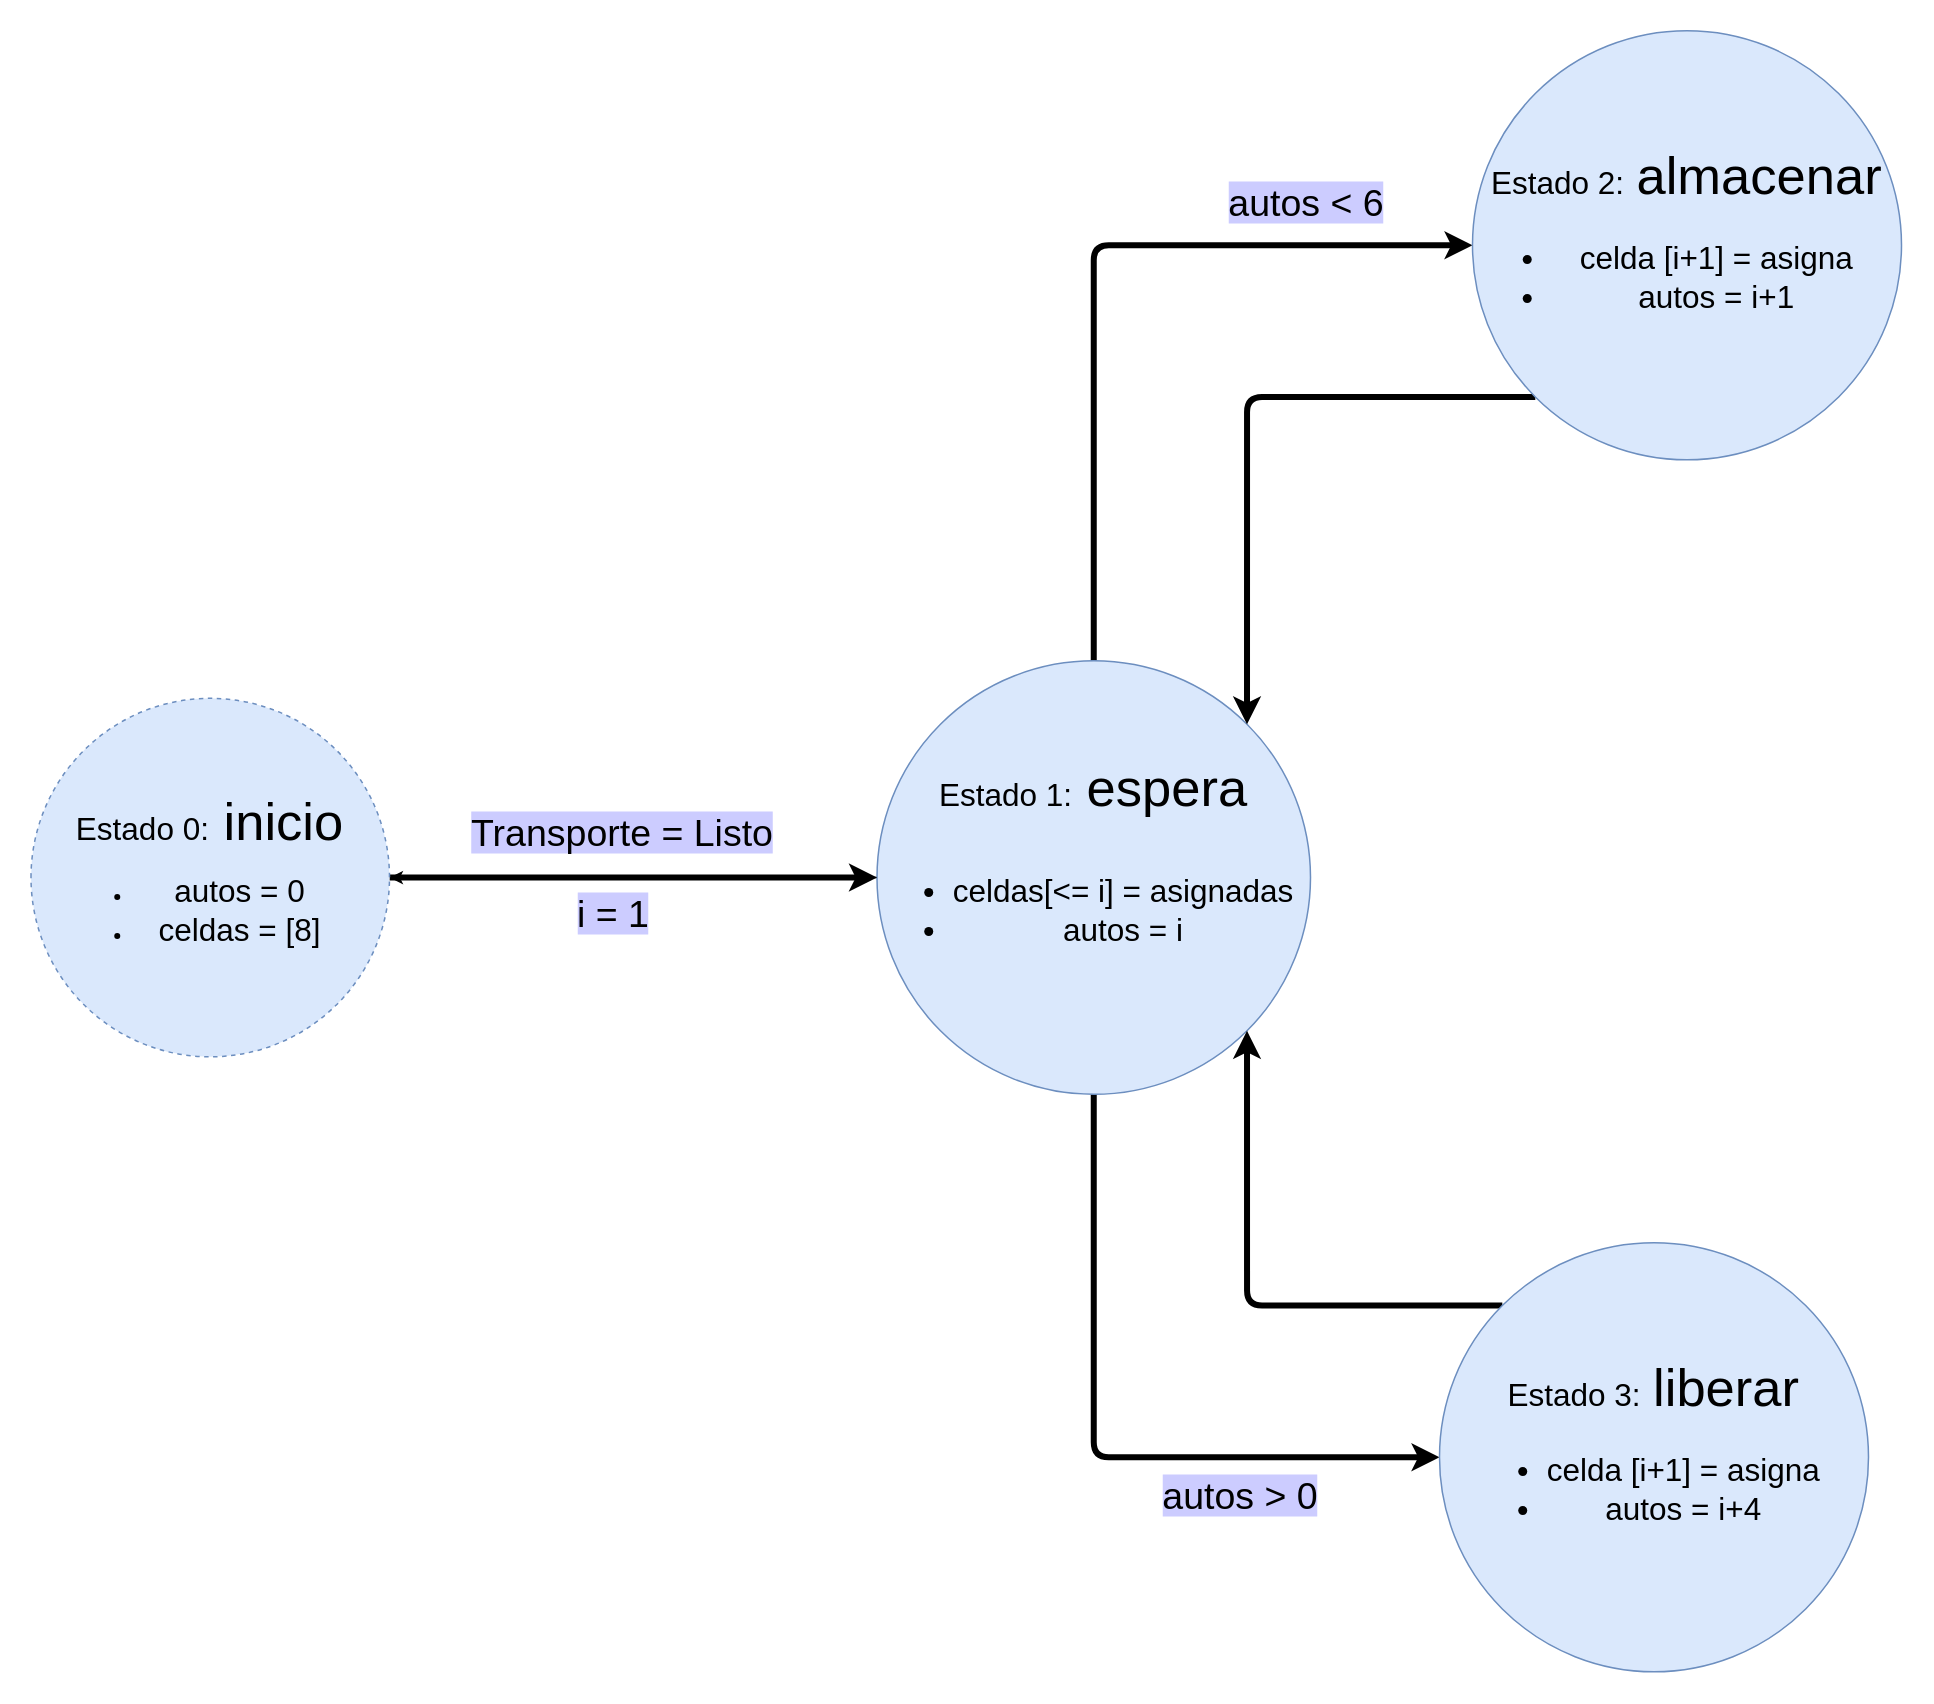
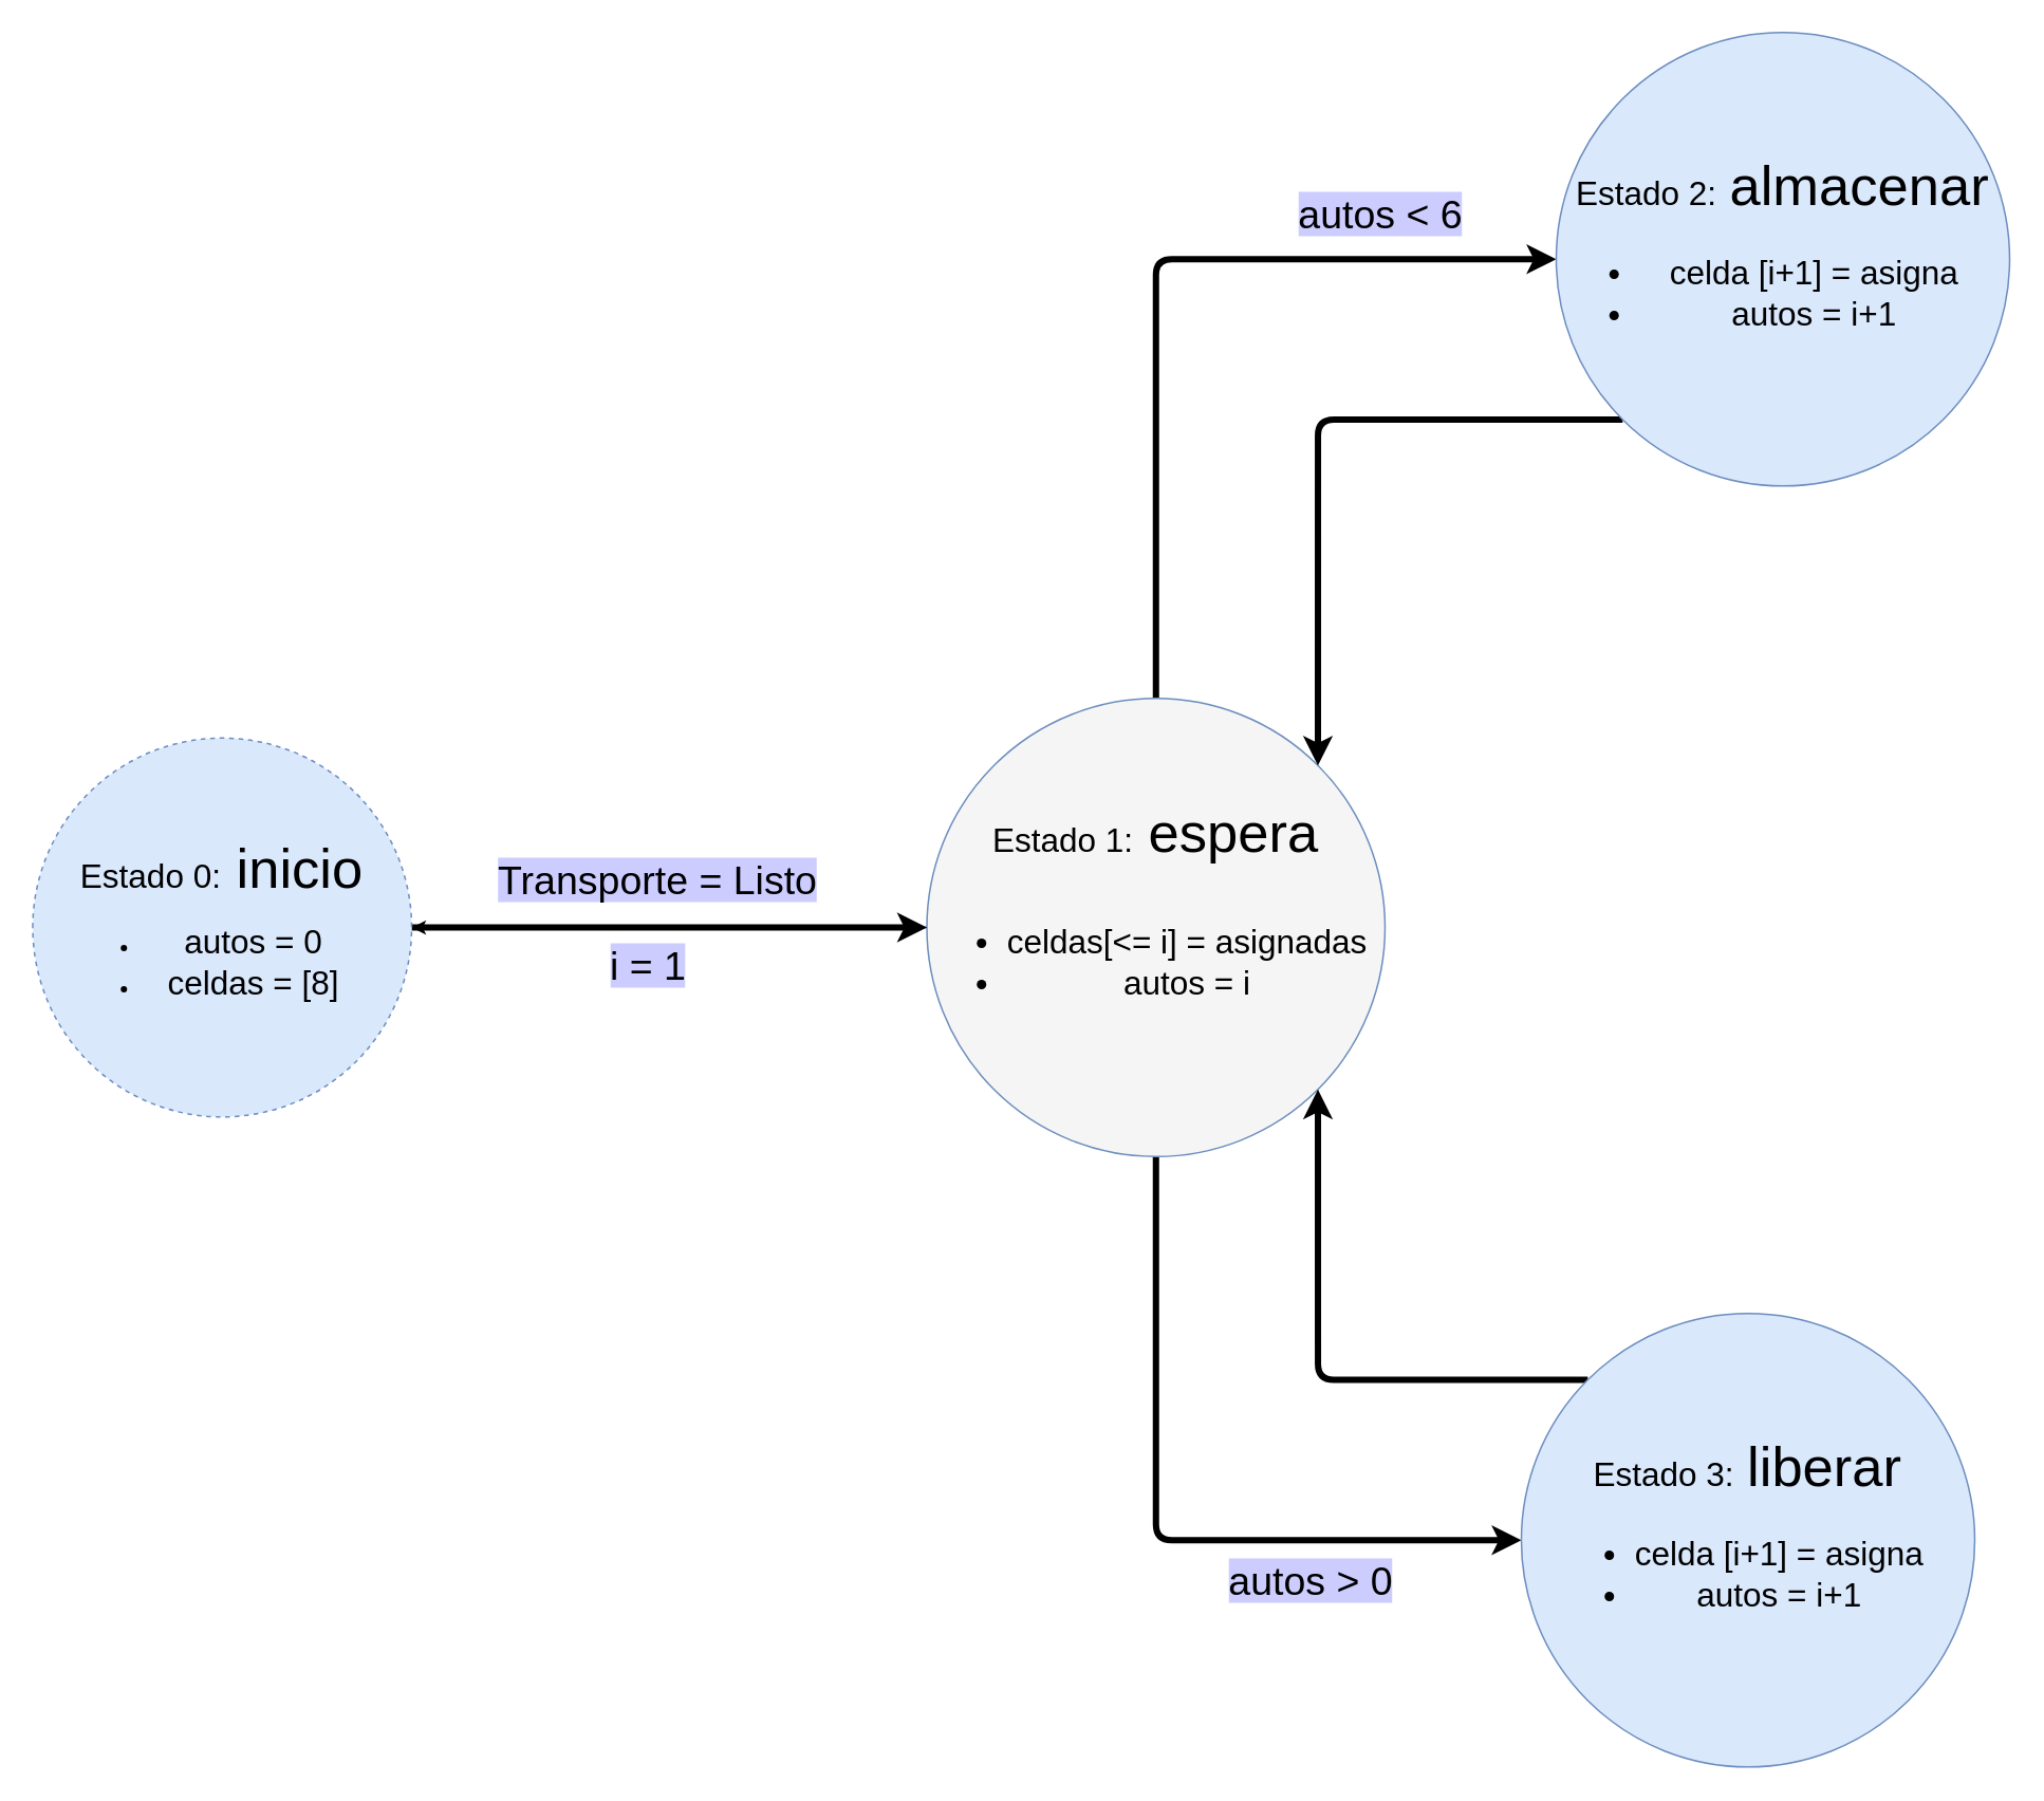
- <mxCell id="5" value="&lt;font color=&quot;#000000&quot;&gt;&lt;font style=&quot;font-size: 21px;&quot;&gt;Estado 1:&lt;/font&gt;&lt;font style=&quot;font-size: 35px;&quot;&gt;&amp;nbsp;espera&lt;br&gt;&lt;ul&gt;&lt;li style=&quot;font-size: 21px;&quot;&gt;celdas[&amp;lt;= i] = asignadas&lt;/li&gt;&lt;li style=&quot;font-size: 21px;&quot;&gt;autos = i&lt;/li&gt;&lt;/ul&gt;&lt;/font&gt;&lt;/font&gt;" style="ellipse;whiteSpace=wrap;html=1;aspect=fixed;direction=west;fillColor=#dae8fc;strokeColor=#6c8ebf;align=center;" parent="1" vertex="1"><mxGeometry x="584" y="440.04" width="289" height="289" as="geometry" /></mxCell>
+ <mxCell id="5" value="&lt;font color=&quot;#000000&quot;&gt;&lt;font style=&quot;font-size: 21px;&quot;&gt;Estado 1:&lt;/font&gt;&lt;font style=&quot;font-size: 35px;&quot;&gt;&amp;nbsp;espera&lt;br&gt;&lt;ul&gt;&lt;li style=&quot;font-size: 21px;&quot;&gt;celdas[&amp;lt;= i] = asignadas&lt;/li&gt;&lt;li style=&quot;font-size: 21px;&quot;&gt;autos = i&lt;/li&gt;&lt;/ul&gt;&lt;/font&gt;&lt;/font&gt;" style="ellipse;whiteSpace=wrap;html=1;aspect=fixed;direction=west;fillColor=#f5f5f5;strokeColor=#6c8ebf;align=center;" parent="1" vertex="1"><mxGeometry x="584" y="440.04" width="289" height="289" as="geometry" /></mxCell>
- <mxCell id="14" value="&lt;font style=&quot;font-size: 21px;&quot; color=&quot;#000000&quot;&gt;&lt;font style=&quot;font-size: 21px;&quot;&gt;Estado 3:&lt;/font&gt;&lt;span style=&quot;font-size: 30px;&quot;&gt; &lt;/span&gt;&lt;font style=&quot;font-size: 35px;&quot;&gt;liberar&lt;/font&gt;&lt;br&gt;&lt;ul&gt;&lt;li&gt;&lt;span style=&quot;&quot;&gt;celda [i+1] = asigna&lt;/span&gt;&lt;/li&gt;&lt;li&gt;autos = i+4&lt;/li&gt;&lt;/ul&gt;&lt;/font&gt;" style="ellipse;whiteSpace=wrap;html=1;aspect=fixed;direction=west;fillColor=#dae8fc;strokeColor=#6c8ebf;align=center;" vertex="1" parent="1"><mxGeometry x="959" y="828" width="286" height="286" as="geometry" /></mxCell>
+ <mxCell id="14" value="&lt;font style=&quot;font-size: 21px;&quot; color=&quot;#000000&quot;&gt;&lt;font style=&quot;font-size: 21px;&quot;&gt;Estado 3:&lt;/font&gt;&lt;span style=&quot;font-size: 30px;&quot;&gt; &lt;/span&gt;&lt;font style=&quot;font-size: 35px;&quot;&gt;liberar&lt;/font&gt;&lt;br&gt;&lt;ul&gt;&lt;li&gt;&lt;span style=&quot;&quot;&gt;celda [i+1] = asigna&lt;/span&gt;&lt;/li&gt;&lt;li&gt;autos = i+1&lt;/li&gt;&lt;/ul&gt;&lt;/font&gt;" style="ellipse;whiteSpace=wrap;html=1;aspect=fixed;direction=west;fillColor=#dae8fc;strokeColor=#6c8ebf;align=center;" vertex="1" parent="1"><mxGeometry x="959" y="828" width="286" height="286" as="geometry" /></mxCell>
